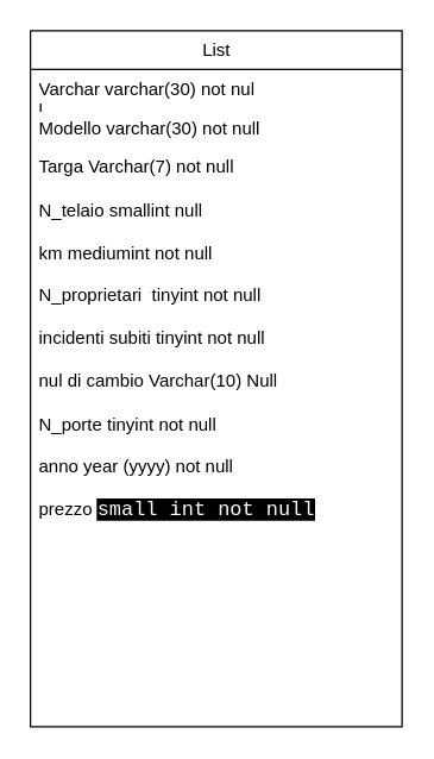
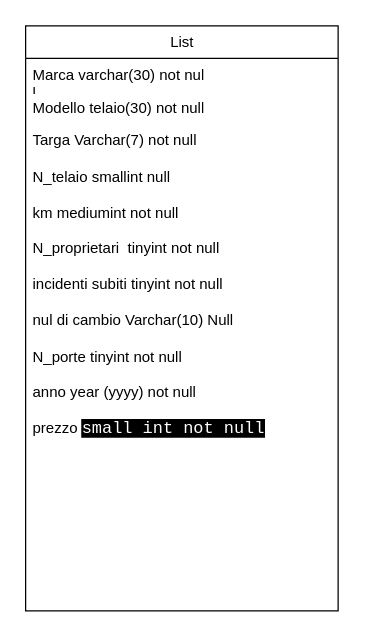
- <mxCell id="3" value="Varchar varchar(30) not nul&lt;br&gt;l&lt;br&gt;.&lt;br&gt;" style="text;strokeColor=none;fillColor=none;align=left;verticalAlign=top;spacingLeft=4;spacingRight=4;overflow=hidden;rotatable=0;points=[[0,0.5],[1,0.5]];portConstraint=eastwest;whiteSpace=wrap;html=1;" vertex="1" parent="2"><mxGeometry y="26" width="250" height="26" as="geometry" /></mxCell>
+ <mxCell id="3" value="Marca varchar(30) not nul&lt;br&gt;l&lt;br&gt;.&lt;br&gt;" style="text;strokeColor=none;fillColor=none;align=left;verticalAlign=top;spacingLeft=4;spacingRight=4;overflow=hidden;rotatable=0;points=[[0,0.5],[1,0.5]];portConstraint=eastwest;whiteSpace=wrap;html=1;" vertex="1" parent="2"><mxGeometry y="26" width="250" height="26" as="geometry" /></mxCell>
- <mxCell id="4" value="Modello varchar(30) not null" style="text;strokeColor=none;fillColor=none;align=left;verticalAlign=top;spacingLeft=4;spacingRight=4;overflow=hidden;rotatable=0;points=[[0,0.5],[1,0.5]];portConstraint=eastwest;whiteSpace=wrap;html=1;" vertex="1" parent="2"><mxGeometry y="52" width="250" height="26" as="geometry" /></mxCell>
+ <mxCell id="4" value="Modello telaio(30) not null" style="text;strokeColor=none;fillColor=none;align=left;verticalAlign=top;spacingLeft=4;spacingRight=4;overflow=hidden;rotatable=0;points=[[0,0.5],[1,0.5]];portConstraint=eastwest;whiteSpace=wrap;html=1;" vertex="1" parent="2"><mxGeometry y="52" width="250" height="26" as="geometry" /></mxCell>
